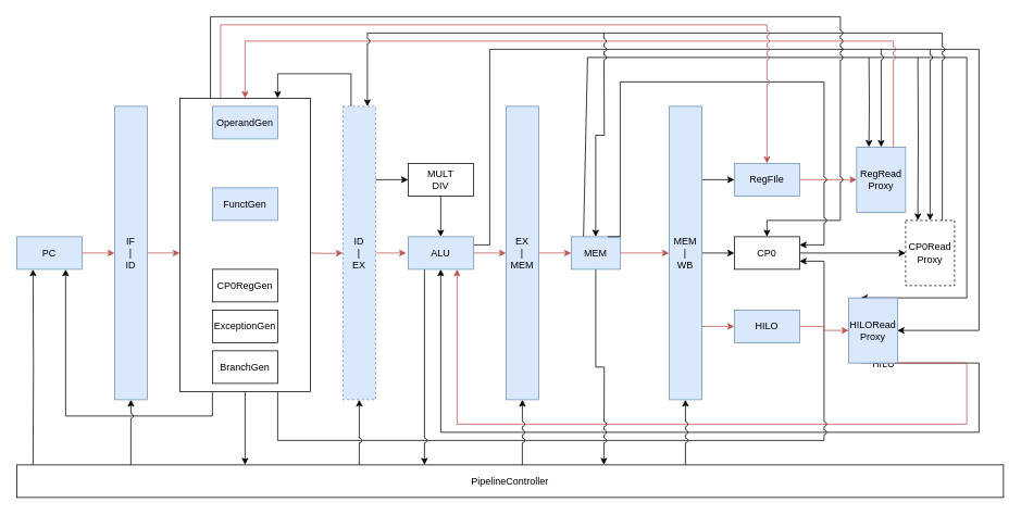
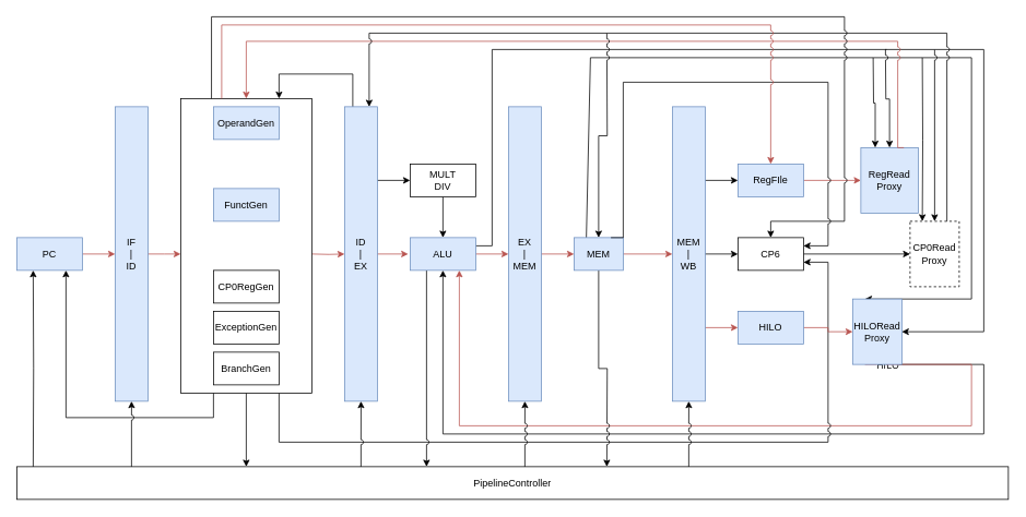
- <mxCell id="51" value="RegRead&lt;br&gt;Proxy" style="rounded=0;whiteSpace=wrap;html=1;fillColor=#dae8fc;strokeColor=#6c8ebf;" vertex="1" parent="1"><mxGeometry x="1050" y="180" width="60" height="80" as="geometry" /></mxCell>
+ <mxCell id="51" value="RegRead&lt;br&gt;Proxy" style="rounded=0;whiteSpace=wrap;html=1;fillColor=#dae8fc;strokeColor=#6c8ebf;" vertex="1" parent="1"><mxGeometry x="1050" y="180" width="70" height="80" as="geometry" /></mxCell>
- <mxCell id="25" value="ID&lt;br&gt;|&lt;br&gt;EX" style="rounded=0;whiteSpace=wrap;html=1;fillColor=#dae8fc;strokeColor=#6c8ebf;dashed=1;" vertex="1" parent="1"><mxGeometry x="420" y="130" width="40" height="360" as="geometry" /></mxCell>
+ <mxCell id="25" value="ID&lt;br&gt;|&lt;br&gt;EX" style="rounded=0;whiteSpace=wrap;html=1;fillColor=#dae8fc;strokeColor=#6c8ebf;" vertex="1" parent="1"><mxGeometry x="420" y="130" width="40" height="360" as="geometry" /></mxCell>
- <mxCell id="47" value="CP0" style="rounded=0;whiteSpace=wrap;html=1;" vertex="1" parent="1"><mxGeometry x="900" y="290" width="80" height="40" as="geometry" /></mxCell>
+ <mxCell id="47" value="CP6" style="rounded=0;whiteSpace=wrap;html=1;" vertex="1" parent="1"><mxGeometry x="900" y="290" width="80" height="40" as="geometry" /></mxCell>
